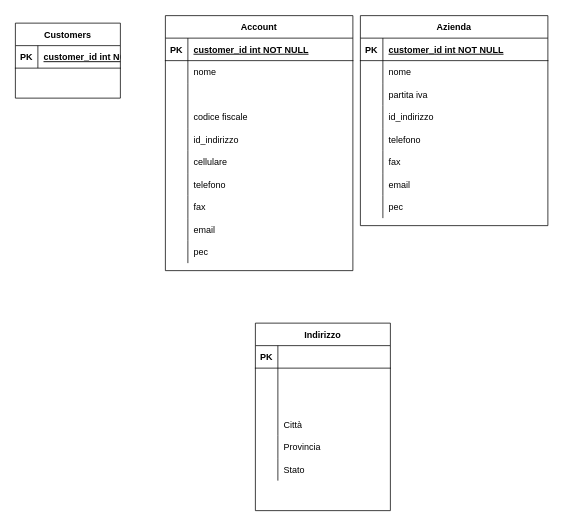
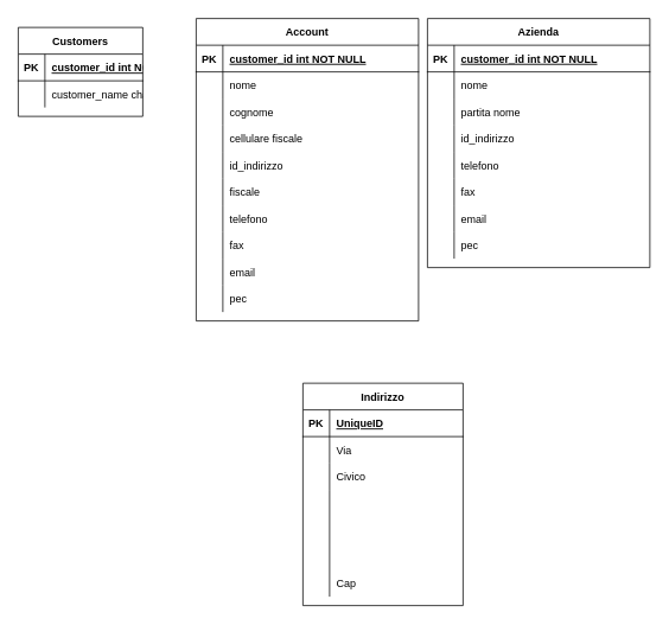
+ <mxCell id="8" value="customer_name char(50) NOT NULL" style="shape=partialRectangle;overflow=hidden;connectable=0;fillColor=none;top=0;left=0;bottom=0;right=0;align=left;spacingLeft=6;" parent="6" vertex="1"><mxGeometry x="30" width="110" height="30" as="geometry" /></mxCell>
+ <mxCell id="18" value="cognome" style="shape=partialRectangle;overflow=hidden;connectable=0;fillColor=none;top=0;left=0;bottom=0;right=0;align=left;spacingLeft=6;" vertex="1" parent="16"><mxGeometry x="30" width="220" height="30" as="geometry" /></mxCell>
- <mxCell id="49" value="partita iva" style="shape=partialRectangle;overflow=hidden;connectable=0;fillColor=none;top=0;left=0;bottom=0;right=0;align=left;spacingLeft=6;" vertex="1" parent="47"><mxGeometry x="30" width="220" height="30" as="geometry" /></mxCell>
+ <mxCell id="49" value="partita nome" style="shape=partialRectangle;overflow=hidden;connectable=0;fillColor=none;top=0;left=0;bottom=0;right=0;align=left;spacingLeft=6;" vertex="1" parent="47"><mxGeometry x="30" width="220" height="30" as="geometry" /></mxCell>
- <mxCell id="21" value="codice fiscale" style="shape=partialRectangle;overflow=hidden;connectable=0;fillColor=none;top=0;left=0;bottom=0;right=0;align=left;spacingLeft=6;" vertex="1" parent="19"><mxGeometry x="30" width="220" height="30" as="geometry" /></mxCell>
+ <mxCell id="21" value="cellulare fiscale" style="shape=partialRectangle;overflow=hidden;connectable=0;fillColor=none;top=0;left=0;bottom=0;right=0;align=left;spacingLeft=6;" vertex="1" parent="19"><mxGeometry x="30" width="220" height="30" as="geometry" /></mxCell>
- <mxCell id="27" value="cellulare" style="shape=partialRectangle;overflow=hidden;connectable=0;fillColor=none;top=0;left=0;bottom=0;right=0;align=left;spacingLeft=6;" vertex="1" parent="25"><mxGeometry x="30" width="220" height="30" as="geometry" /></mxCell>
+ <mxCell id="27" value="fiscale" style="shape=partialRectangle;overflow=hidden;connectable=0;fillColor=none;top=0;left=0;bottom=0;right=0;align=left;spacingLeft=6;" vertex="1" parent="25"><mxGeometry x="30" width="220" height="30" as="geometry" /></mxCell>
+ <mxCell id="68" value="UniqueID" style="shape=partialRectangle;connectable=0;fillColor=none;top=0;left=0;bottom=0;right=0;align=left;spacingLeft=6;fontStyle=5;overflow=hidden;" vertex="1" parent="66"><mxGeometry x="30" width="150" height="30" as="geometry" /></mxCell>
+ <mxCell id="71" value="Via" style="shape=partialRectangle;connectable=0;fillColor=none;top=0;left=0;bottom=0;right=0;align=left;spacingLeft=6;overflow=hidden;" vertex="1" parent="69"><mxGeometry x="30" width="150" height="30" as="geometry" /></mxCell>
+ <mxCell id="74" value="Civico" style="shape=partialRectangle;connectable=0;fillColor=none;top=0;left=0;bottom=0;right=0;align=left;spacingLeft=6;overflow=hidden;" vertex="1" parent="72"><mxGeometry x="30" width="150" height="30" as="geometry" /></mxCell>
- <mxCell id="77" value="Città" style="shape=partialRectangle;connectable=0;fillColor=none;top=0;left=0;bottom=0;right=0;align=left;spacingLeft=6;overflow=hidden;" vertex="1" parent="75"><mxGeometry x="30" width="150" height="30" as="geometry" /></mxCell>
- <mxCell id="80" value="Provincia" style="shape=partialRectangle;connectable=0;fillColor=none;top=0;left=0;bottom=0;right=0;align=left;spacingLeft=6;overflow=hidden;" vertex="1" parent="78"><mxGeometry x="30" width="150" height="30" as="geometry" /></mxCell>
- <mxCell id="83" value="Stato" style="shape=partialRectangle;connectable=0;fillColor=none;top=0;left=0;bottom=0;right=0;align=left;spacingLeft=6;overflow=hidden;" vertex="1" parent="81"><mxGeometry x="30" width="150" height="30" as="geometry" /></mxCell>
+ <mxCell id="86" value="Cap" style="shape=partialRectangle;connectable=0;fillColor=none;top=0;left=0;bottom=0;right=0;align=left;spacingLeft=6;overflow=hidden;" vertex="1" parent="84"><mxGeometry x="30" width="150" height="30" as="geometry" /></mxCell>
